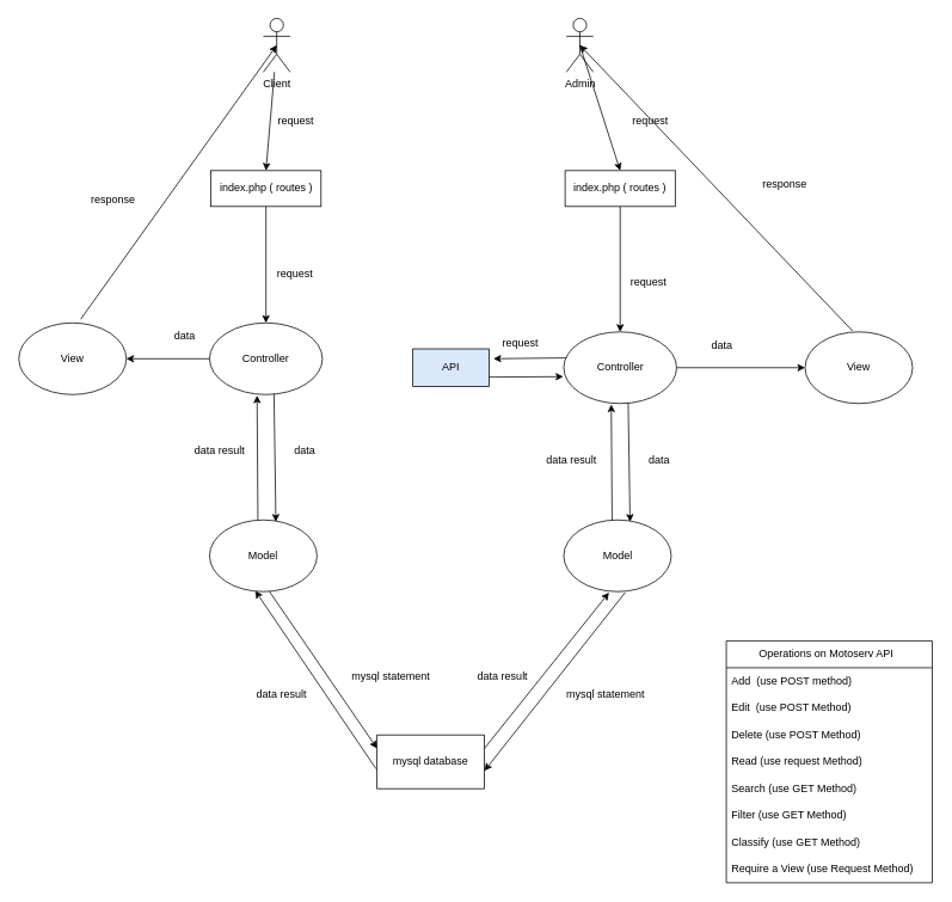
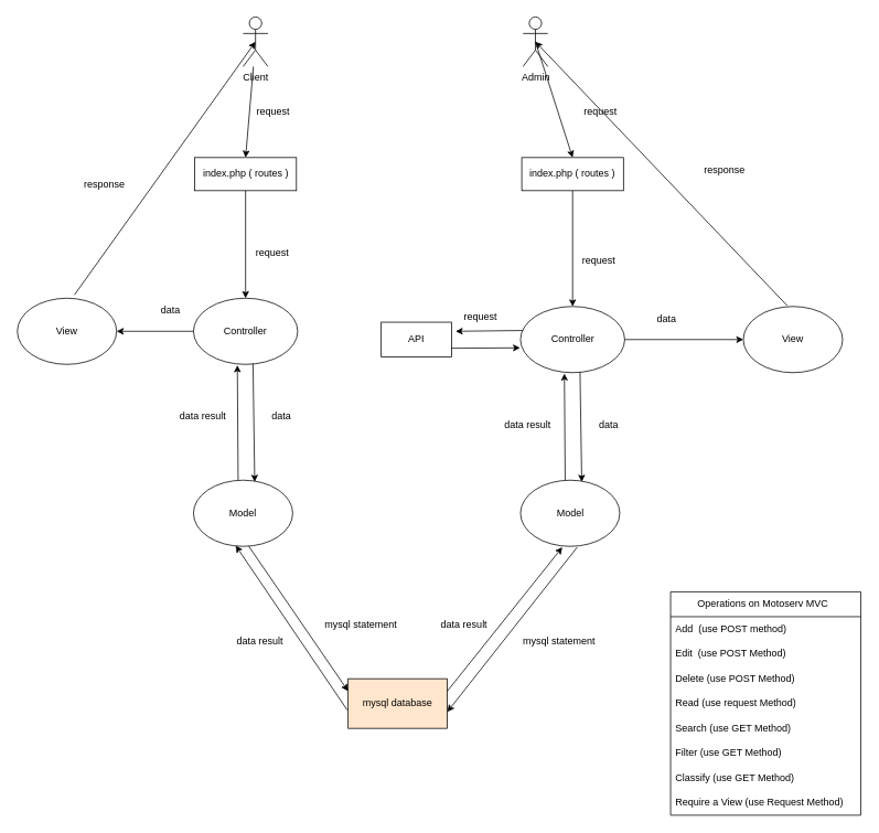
- <mxCell id="54" value="API" style="rounded=0;whiteSpace=wrap;html=1;fillColor=#dae8fc;" vertex="1" parent="1"><mxGeometry x="460" y="389" width="85" height="42" as="geometry" /></mxCell>
+ <mxCell id="54" value="API" style="rounded=0;whiteSpace=wrap;html=1;" vertex="1" parent="1"><mxGeometry x="460" y="389" width="85" height="42" as="geometry" /></mxCell>
- <mxCell id="45" value="Operations on Motoserv API&amp;nbsp;&amp;nbsp;" style="swimlane;fontStyle=0;childLayout=stackLayout;horizontal=1;startSize=30;horizontalStack=0;resizeParent=1;resizeParentMax=0;resizeLast=0;collapsible=1;marginBottom=0;whiteSpace=wrap;html=1;" vertex="1" parent="1"><mxGeometry x="810" y="715" width="230" height="270" as="geometry" /></mxCell>
+ <mxCell id="45" value="Operations on Motoserv MVC&amp;nbsp;&amp;nbsp;" style="swimlane;fontStyle=0;childLayout=stackLayout;horizontal=1;startSize=30;horizontalStack=0;resizeParent=1;resizeParentMax=0;resizeLast=0;collapsible=1;marginBottom=0;whiteSpace=wrap;html=1;" vertex="1" parent="1"><mxGeometry x="810" y="715" width="230" height="270" as="geometry" /></mxCell>
- <mxCell id="18" value="mysql database" style="rounded=0;whiteSpace=wrap;html=1;" vertex="1" parent="1"><mxGeometry x="420" y="820" width="120" height="60" as="geometry" /></mxCell>
+ <mxCell id="18" value="mysql database" style="rounded=0;whiteSpace=wrap;html=1;fillColor=#ffe6cc;" vertex="1" parent="1"><mxGeometry x="420" y="820" width="120" height="60" as="geometry" /></mxCell>
